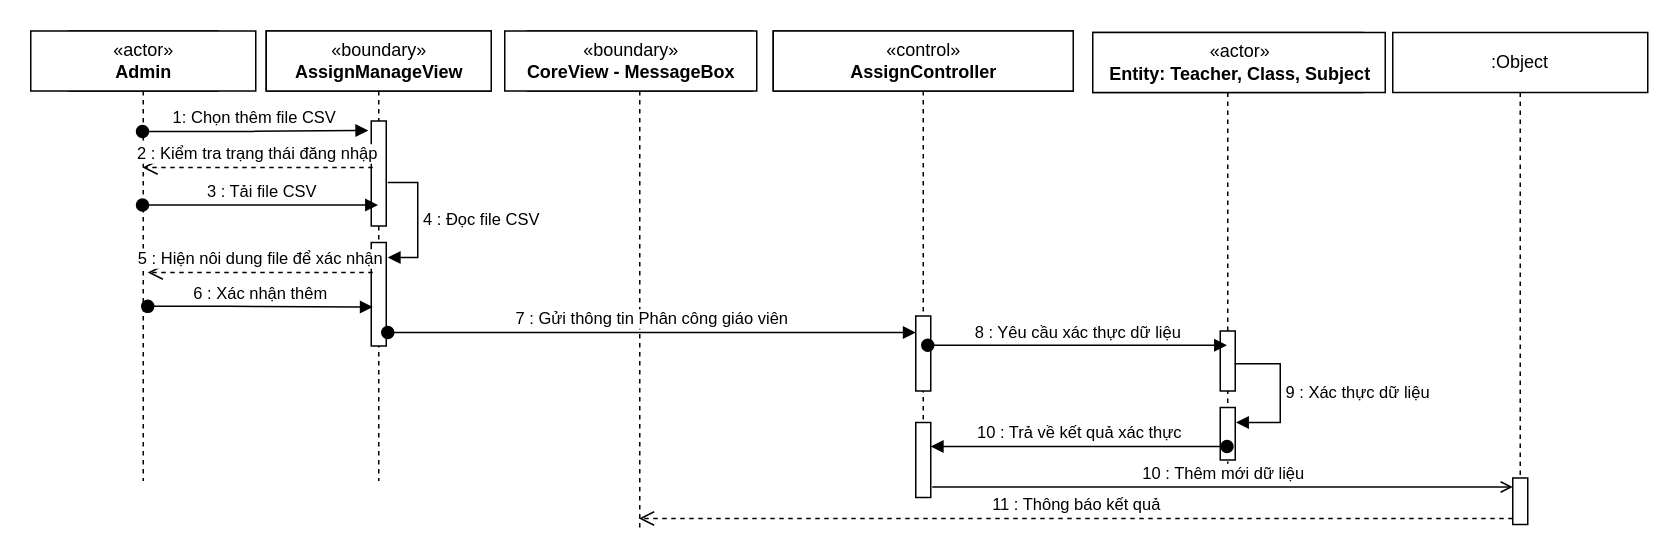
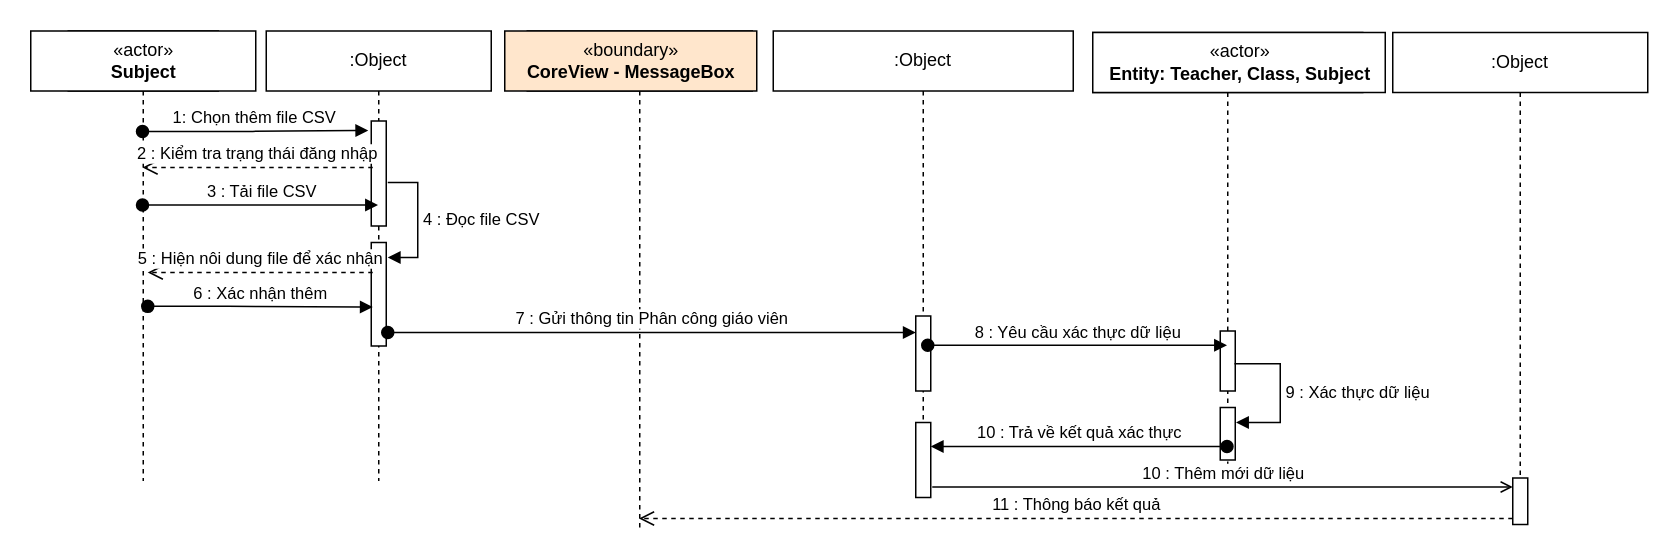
- <mxCell id="3" value="«actor»&lt;br&gt;&lt;b&gt;Admin&lt;/b&gt;" style="html=1;" parent="1" vertex="1"><mxGeometry x="20" y="20" width="150" height="40" as="geometry" /></mxCell>
+ <mxCell id="3" value="«actor»&lt;br&gt;&lt;b&gt;Subject&lt;/b&gt;" style="html=1;" parent="1" vertex="1"><mxGeometry x="20" y="20" width="150" height="40" as="geometry" /></mxCell>
- <mxCell id="5" value="«boundary»&lt;br&gt;&lt;b&gt;AssignManageView&lt;/b&gt;" style="html=1;" parent="4" vertex="1"><mxGeometry width="150" height="40" as="geometry" /></mxCell>
- <mxCell id="9" value="«boundary»&lt;br&gt;&lt;b&gt;CoreView - MessageBox&lt;/b&gt;" style="html=1;" parent="8" vertex="1"><mxGeometry x="-15" width="168" height="40" as="geometry" /></mxCell>
+ <mxCell id="9" value="«boundary»&lt;br&gt;&lt;b&gt;CoreView - MessageBox&lt;/b&gt;" style="html=1;fillColor=#ffe6cc;" parent="8" vertex="1"><mxGeometry x="-15" width="168" height="40" as="geometry" /></mxCell>
- <mxCell id="11" value="«control»&lt;br&gt;&lt;b&gt;AssignController&lt;/b&gt;" style="html=1;" parent="10" vertex="1"><mxGeometry width="200" height="40" as="geometry" /></mxCell>
